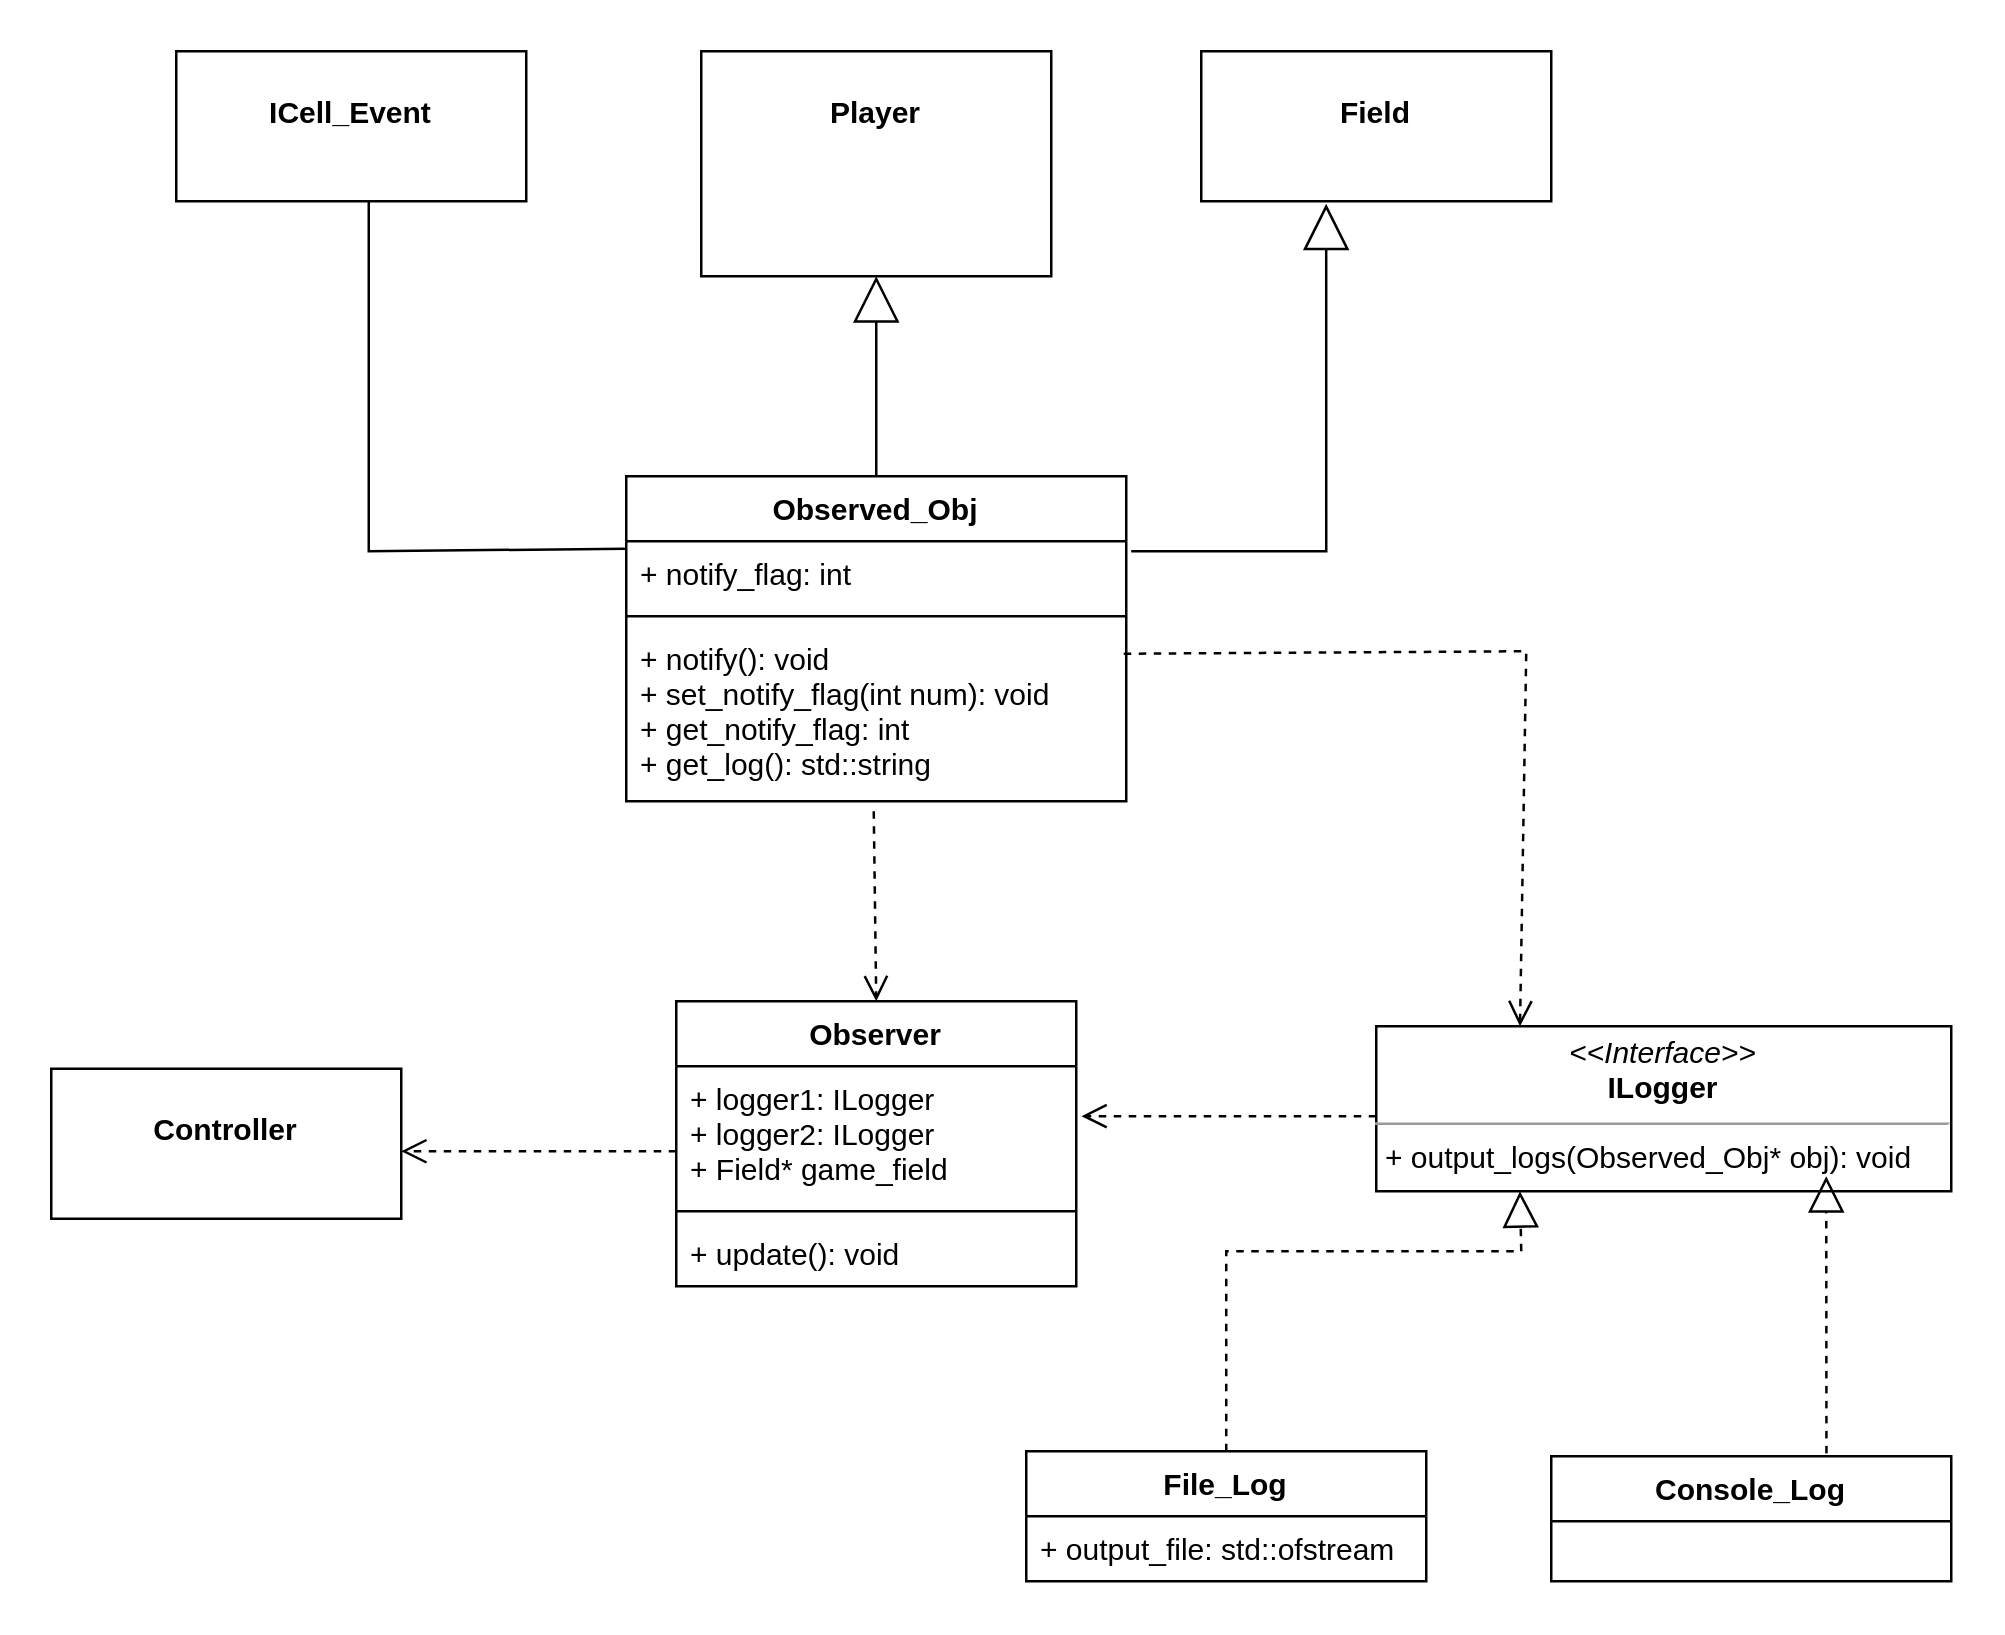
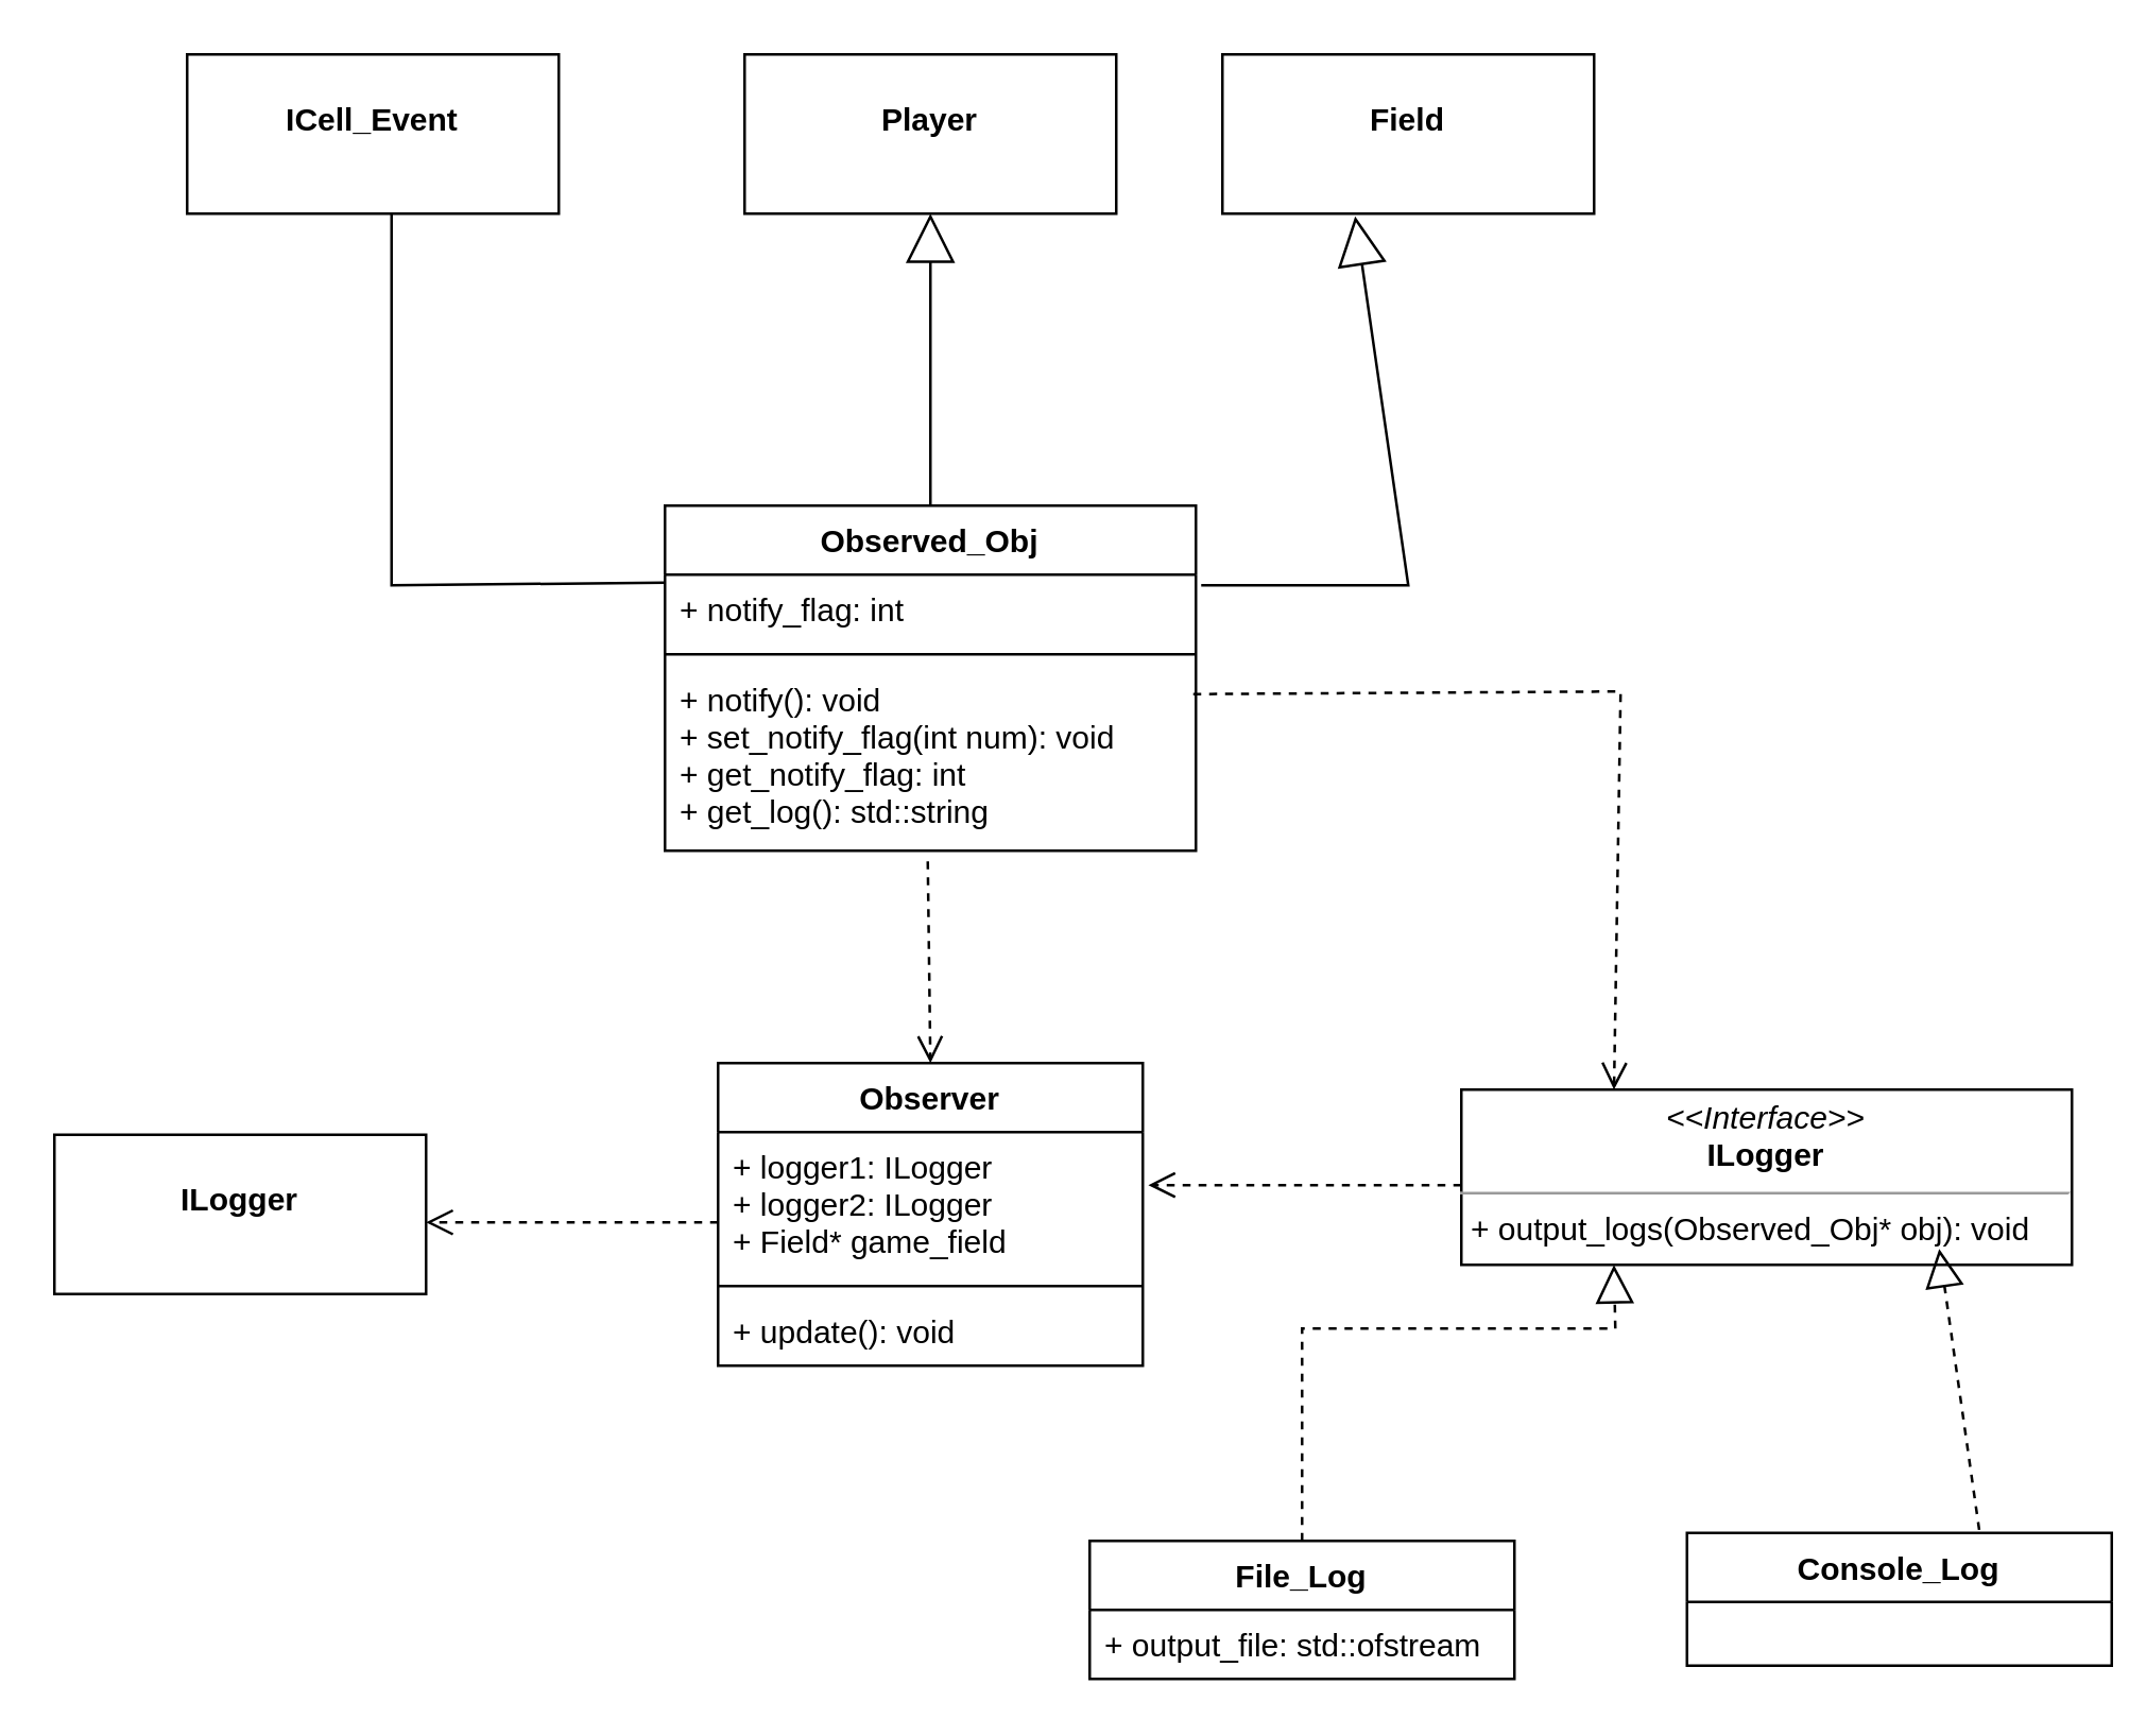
- <mxCell id="8" value="&lt;p style=&quot;margin:0px;margin-top:4px;text-align:center;&quot;&gt;&lt;br&gt;&lt;b&gt;Field&lt;/b&gt;&lt;/p&gt;" style="verticalAlign=top;align=left;overflow=fill;fontSize=12;fontFamily=Helvetica;html=1;" vertex="1" parent="1"><mxGeometry x="480" y="20" width="140" height="60" as="geometry" /></mxCell>
+ <mxCell id="8" value="&lt;p style=&quot;margin:0px;margin-top:4px;text-align:center;&quot;&gt;&lt;br&gt;&lt;b&gt;Field&lt;/b&gt;&lt;/p&gt;" style="verticalAlign=top;align=left;overflow=fill;fontSize=12;fontFamily=Helvetica;html=1;" vertex="1" parent="1"><mxGeometry x="460" y="20" width="140" height="60" as="geometry" /></mxCell>
- <mxCell id="7" value="&lt;p style=&quot;margin:0px;margin-top:4px;text-align:center;&quot;&gt;&lt;br&gt;&lt;b&gt;Player&lt;/b&gt;&lt;/p&gt;" style="verticalAlign=top;align=left;overflow=fill;fontSize=12;fontFamily=Helvetica;html=1;" vertex="1" parent="1"><mxGeometry x="280" y="20" width="140" height="90" as="geometry" /></mxCell>
+ <mxCell id="7" value="&lt;p style=&quot;margin:0px;margin-top:4px;text-align:center;&quot;&gt;&lt;br&gt;&lt;b&gt;Player&lt;/b&gt;&lt;/p&gt;" style="verticalAlign=top;align=left;overflow=fill;fontSize=12;fontFamily=Helvetica;html=1;" vertex="1" parent="1"><mxGeometry x="280" y="20" width="140" height="60" as="geometry" /></mxCell>
- <mxCell id="25" value="&lt;p style=&quot;margin:0px;margin-top:4px;text-align:center;&quot;&gt;&lt;br&gt;&lt;b&gt;Controller&lt;/b&gt;&lt;/p&gt;" style="verticalAlign=top;align=left;overflow=fill;fontSize=12;fontFamily=Helvetica;html=1;strokeColor=default;" vertex="1" parent="1"><mxGeometry x="20" y="427" width="140" height="60" as="geometry" /></mxCell>
+ <mxCell id="25" value="&lt;p style=&quot;margin:0px;margin-top:4px;text-align:center;&quot;&gt;&lt;br&gt;&lt;b&gt;ILogger&lt;/b&gt;&lt;/p&gt;" style="verticalAlign=top;align=left;overflow=fill;fontSize=12;fontFamily=Helvetica;html=1;strokeColor=default;" vertex="1" parent="1"><mxGeometry x="20" y="427" width="140" height="60" as="geometry" /></mxCell>
- <mxCell id="22" value="Console_Log" style="swimlane;fontStyle=1;align=center;verticalAlign=top;childLayout=stackLayout;horizontal=1;startSize=26;horizontalStack=0;resizeParent=1;resizeParentMax=0;resizeLast=0;collapsible=1;marginBottom=0;strokeColor=default;" vertex="1" parent="1"><mxGeometry x="620" y="582" width="160" height="50" as="geometry" /></mxCell>
+ <mxCell id="22" value="Console_Log" style="swimlane;fontStyle=1;align=center;verticalAlign=top;childLayout=stackLayout;horizontal=1;startSize=26;horizontalStack=0;resizeParent=1;resizeParentMax=0;resizeLast=0;collapsible=1;marginBottom=0;strokeColor=default;" vertex="1" parent="1"><mxGeometry x="635" y="577" width="160" height="50" as="geometry" /></mxCell>
